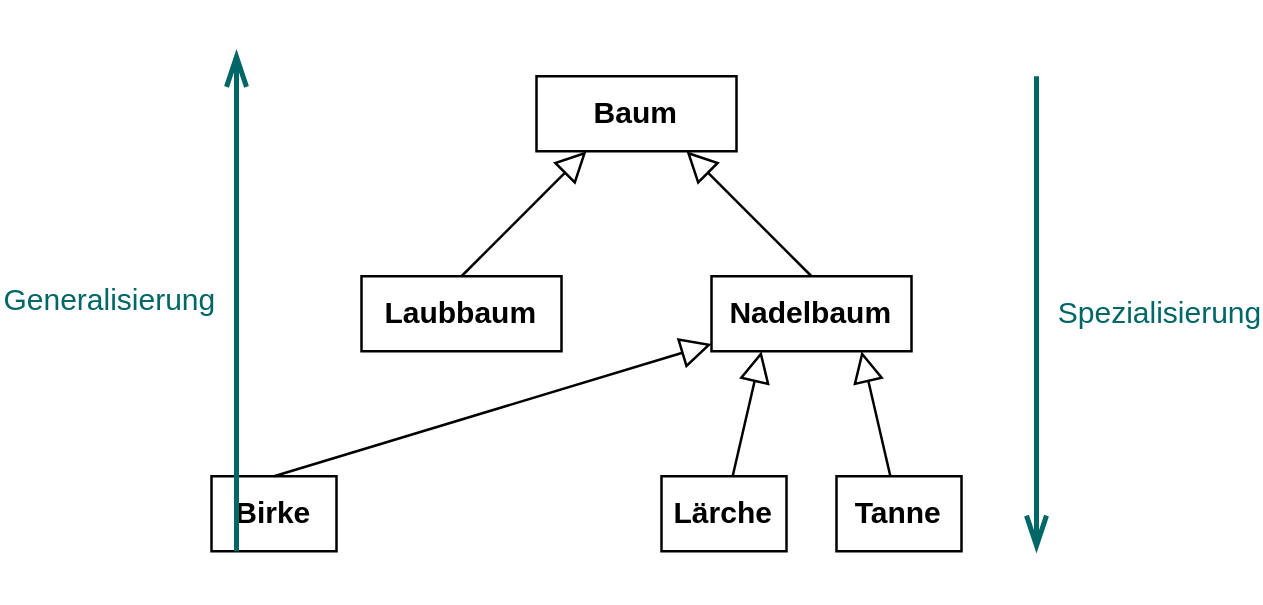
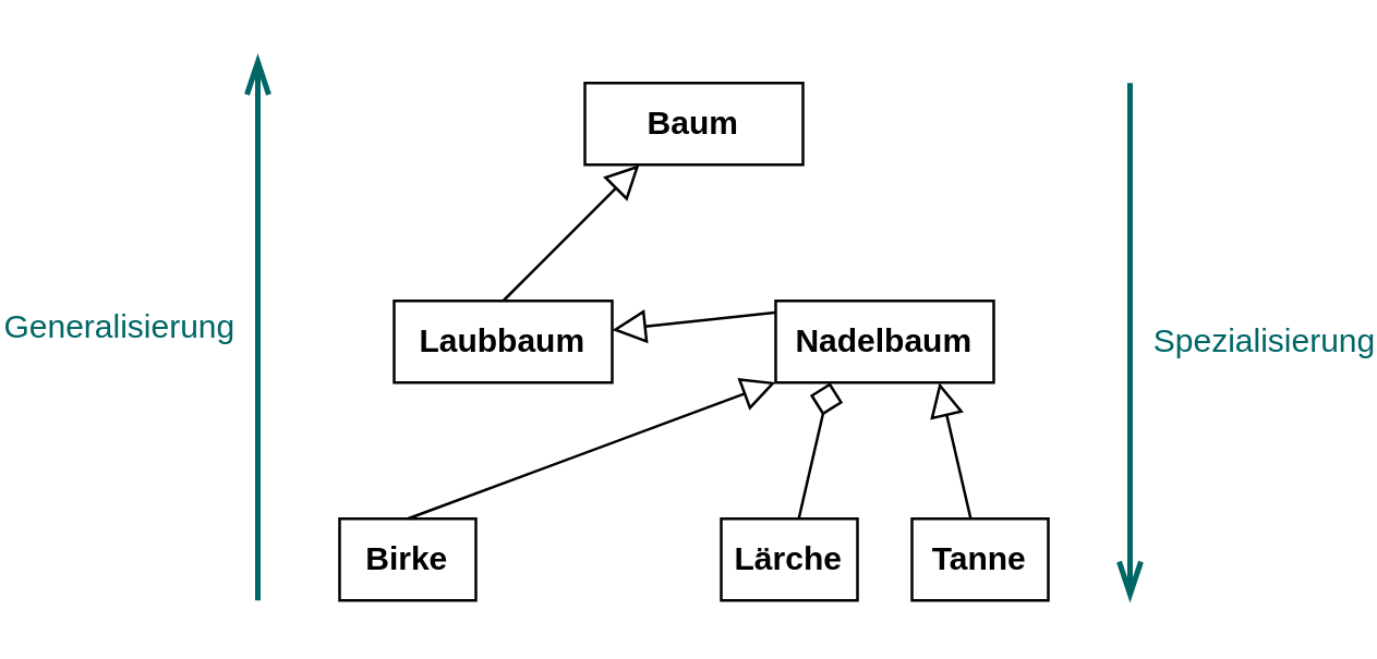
- <mxCell id="5" style="edgeStyle=none;rounded=0;orthogonalLoop=1;jettySize=auto;html=1;entryX=0.75;entryY=1;entryDx=0;entryDy=0;exitX=0.5;exitY=0;exitDx=0;exitDy=0;endArrow=block;endFill=0;endSize=10;" parent="1" source="6" target="2" edge="1"><mxGeometry relative="1" as="geometry" /></mxCell>
+ <mxCell id="5" style="edgeStyle=none;rounded=0;orthogonalLoop=1;jettySize=auto;html=1;exitX=0.5;exitY=0;exitDx=0;exitDy=0;endArrow=block;endFill=0;endSize=10;" parent="1" source="6" target="4" edge="1"><mxGeometry relative="1" as="geometry" /></mxCell>
- <mxCell id="8" style="edgeStyle=none;rounded=0;orthogonalLoop=1;jettySize=auto;html=1;entryX=0.25;entryY=1;entryDx=0;entryDy=0;endArrow=block;endFill=0;endSize=10;" parent="1" source="9" target="6" edge="1"><mxGeometry relative="1" as="geometry" /></mxCell>
+ <mxCell id="8" style="edgeStyle=none;rounded=0;orthogonalLoop=1;jettySize=auto;html=1;entryX=0.25;entryY=1;entryDx=0;entryDy=0;endArrow=diamond;endFill=0;endSize=10;" parent="1" source="9" target="6" edge="1"><mxGeometry relative="1" as="geometry" /></mxCell>
- <mxCell id="7" value="&lt;b&gt;Birke&lt;/b&gt;" style="rounded=0;whiteSpace=wrap;html=1;" parent="1" vertex="1"><mxGeometry x="10" y="190" width="50" height="30" as="geometry" /></mxCell>
+ <mxCell id="7" value="&lt;b&gt;Birke&lt;/b&gt;" style="rounded=0;whiteSpace=wrap;html=1;" parent="1" vertex="1"><mxGeometry x="50" y="190" width="50" height="30" as="geometry" /></mxCell>
